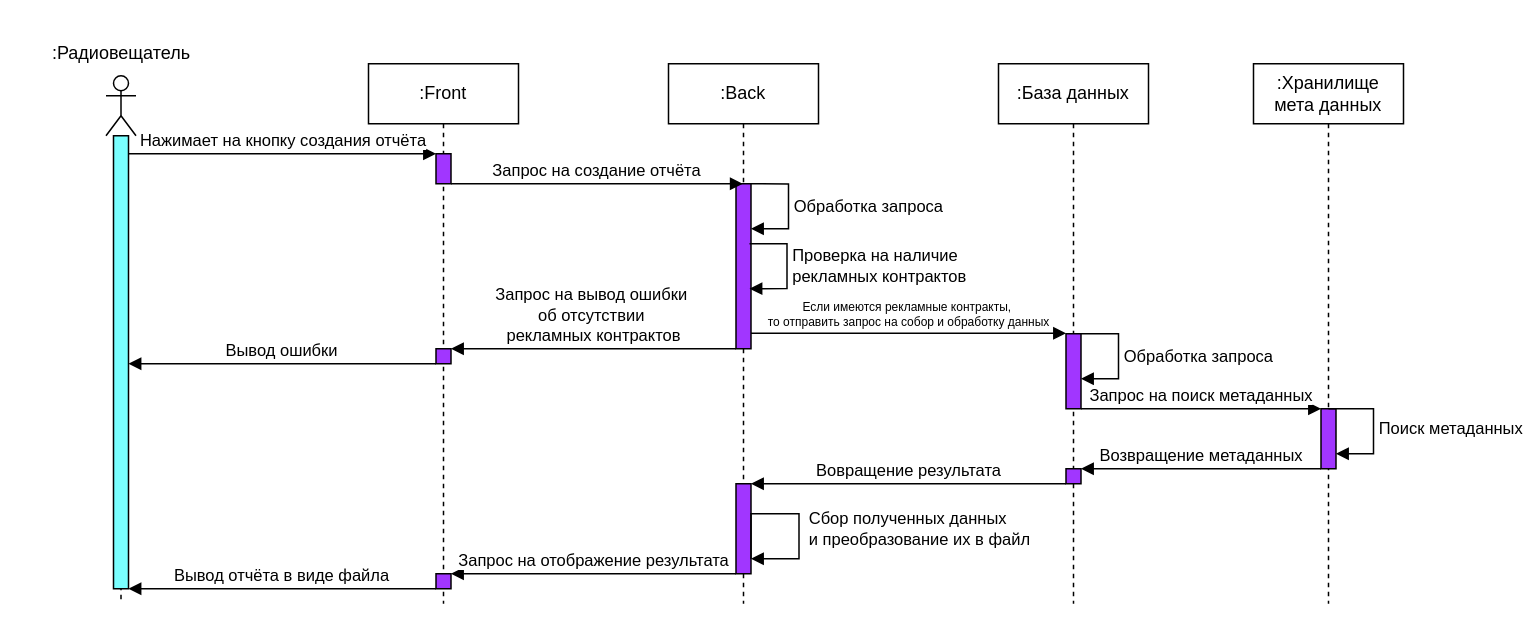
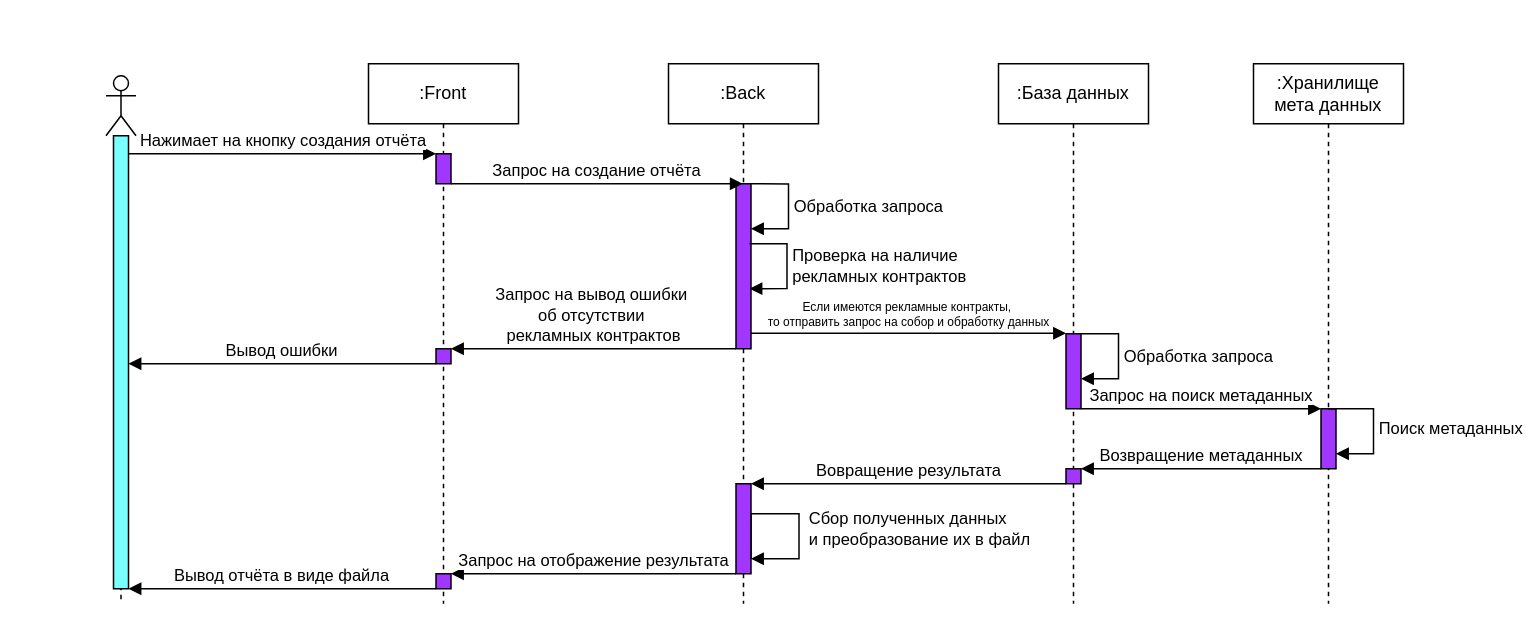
- <mxCell id="16" value=":Радиовещатель" style="text;html=1;align=center;verticalAlign=middle;resizable=0;points=[];autosize=1;strokeColor=none;fillColor=none;" parent="1" vertex="1"><mxGeometry x="20" y="20" width="120" height="30" as="geometry" /></mxCell>
